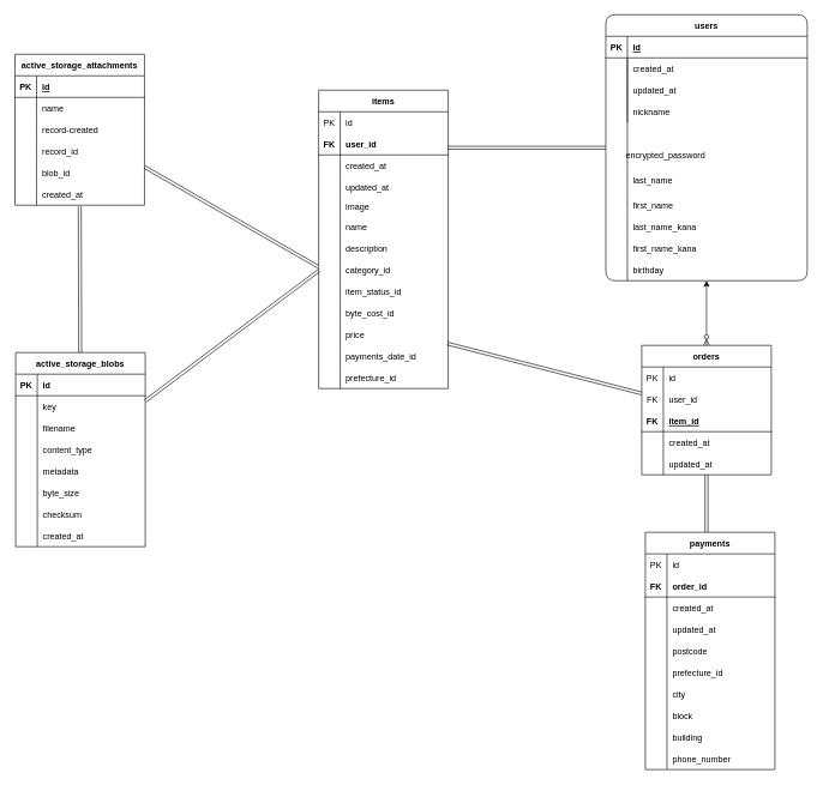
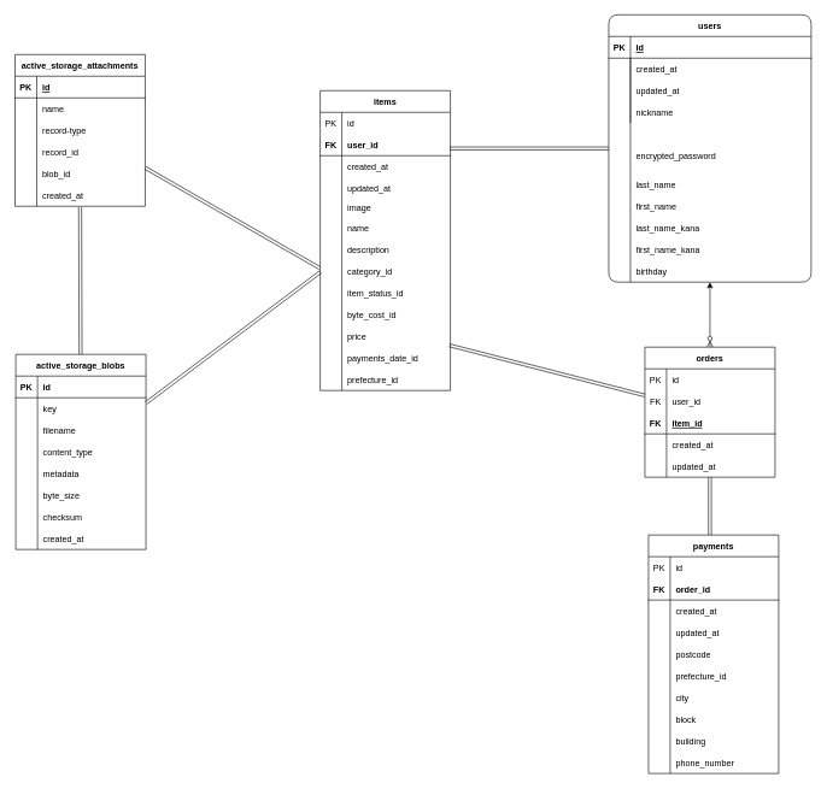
- <mxCell id="122" value="record-created" style="shape=partialRectangle;connectable=0;fillColor=none;top=0;left=0;bottom=0;right=0;align=left;spacingLeft=6;overflow=hidden;" vertex="1" parent="120"><mxGeometry x="30" width="150" height="30" as="geometry"><mxRectangle width="150" height="30" as="alternateBounds" /></mxGeometry></mxCell>
+ <mxCell id="122" value="record-type" style="shape=partialRectangle;connectable=0;fillColor=none;top=0;left=0;bottom=0;right=0;align=left;spacingLeft=6;overflow=hidden;" vertex="1" parent="120"><mxGeometry x="30" width="150" height="30" as="geometry"><mxRectangle width="150" height="30" as="alternateBounds" /></mxGeometry></mxCell>
- <mxCell id="17" value="encrypted_password" style="shape=partialRectangle;connectable=0;fillColor=none;top=0;left=0;bottom=0;right=0;align=left;spacingLeft=6;overflow=hidden;rounded=1;" vertex="1" parent="1"><mxGeometry x="861" y="200" width="230" height="30" as="geometry"><mxRectangle width="150" height="30" as="alternateBounds" /></mxGeometry></mxCell>
+ <mxCell id="17" value="encrypted_password" style="shape=partialRectangle;connectable=0;fillColor=none;top=0;left=0;bottom=0;right=0;align=left;spacingLeft=6;overflow=hidden;rounded=1;" vertex="1" parent="1"><mxGeometry x="871" y="200" width="230" height="30" as="geometry"><mxRectangle width="150" height="30" as="alternateBounds" /></mxGeometry></mxCell>
- <mxCell id="19" value="last_name" style="shape=partialRectangle;connectable=0;fillColor=none;top=0;left=0;bottom=0;right=0;align=left;spacingLeft=6;overflow=hidden;rounded=1;" vertex="1" parent="1"><mxGeometry x="871" y="240" width="150" height="20" as="geometry"><mxRectangle width="150" height="30" as="alternateBounds" /></mxGeometry></mxCell>
+ <mxCell id="19" value="last_name" style="shape=partialRectangle;connectable=0;fillColor=none;top=0;left=0;bottom=0;right=0;align=left;spacingLeft=6;overflow=hidden;rounded=1;" vertex="1" parent="1"><mxGeometry x="871" y="240" width="150" height="30" as="geometry"><mxRectangle width="150" height="30" as="alternateBounds" /></mxGeometry></mxCell>
